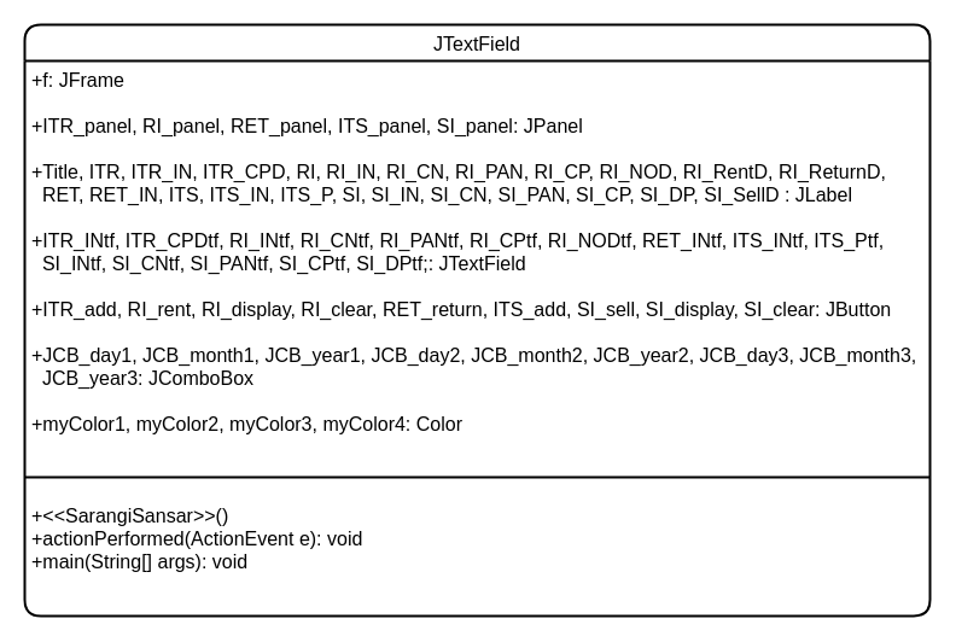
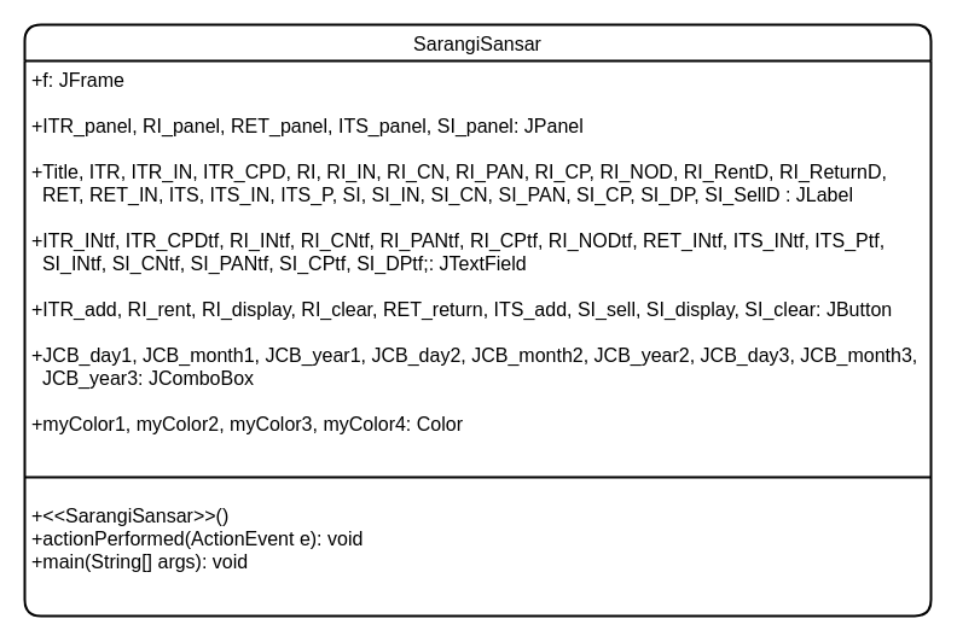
- <mxCell id="2" value="JTextField" style="swimlane;childLayout=stackLayout;horizontal=1;startSize=30;horizontalStack=0;rounded=1;fontSize=16;fontStyle=0;strokeWidth=2;resizeParent=0;resizeLast=1;shadow=0;dashed=0;align=center;" parent="1" vertex="1"><mxGeometry x="20" y="20" width="750" height="490" as="geometry"><mxRectangle x="180" y="200" width="160" height="30" as="alternateBounds" /></mxGeometry></mxCell>
+ <mxCell id="2" value="SarangiSansar" style="swimlane;childLayout=stackLayout;horizontal=1;startSize=30;horizontalStack=0;rounded=1;fontSize=16;fontStyle=0;strokeWidth=2;resizeParent=0;resizeLast=1;shadow=0;dashed=0;align=center;" parent="1" vertex="1"><mxGeometry x="20" y="20" width="750" height="490" as="geometry"><mxRectangle x="180" y="200" width="160" height="30" as="alternateBounds" /></mxGeometry></mxCell>
